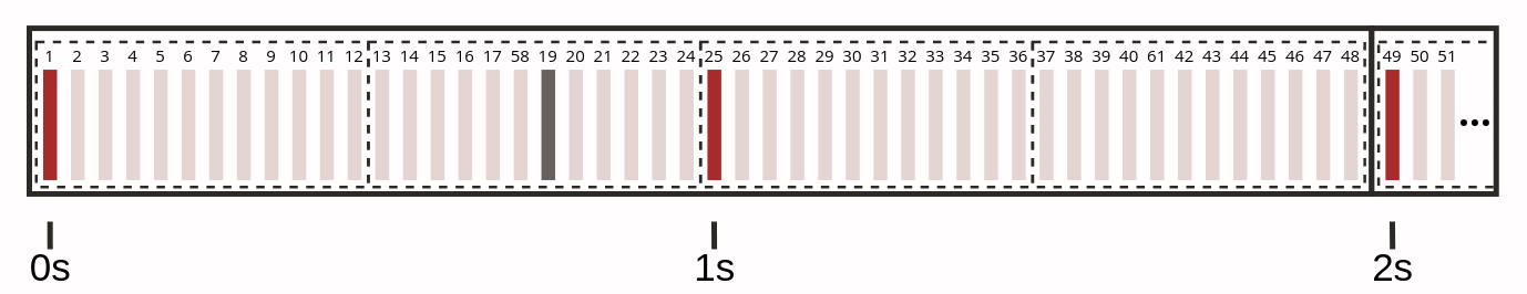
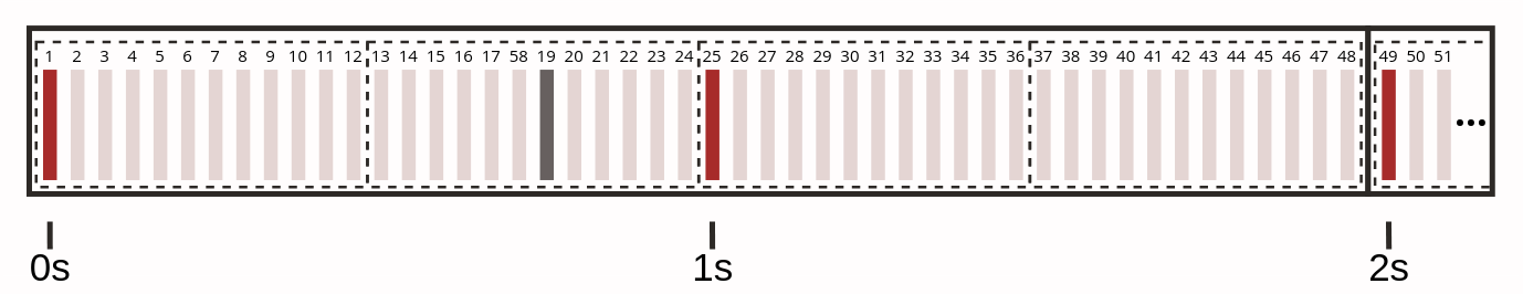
- <mxCell id="43" value="61" style="rounded=0;whiteSpace=wrap;html=1;labelPosition=center;verticalLabelPosition=top;align=center;verticalAlign=bottom;strokeColor=none;fillColor=#E4D5D3;fontFamily=Open Sans;labelBackgroundColor=none;" parent="1" vertex="1"><mxGeometry x="830" y="50" width="10" height="80" as="geometry" /></mxCell>
+ <mxCell id="43" value="41" style="rounded=0;whiteSpace=wrap;html=1;labelPosition=center;verticalLabelPosition=top;align=center;verticalAlign=bottom;strokeColor=none;fillColor=#E4D5D3;fontFamily=Open Sans;labelBackgroundColor=none;" parent="1" vertex="1"><mxGeometry x="830" y="50" width="10" height="80" as="geometry" /></mxCell>
